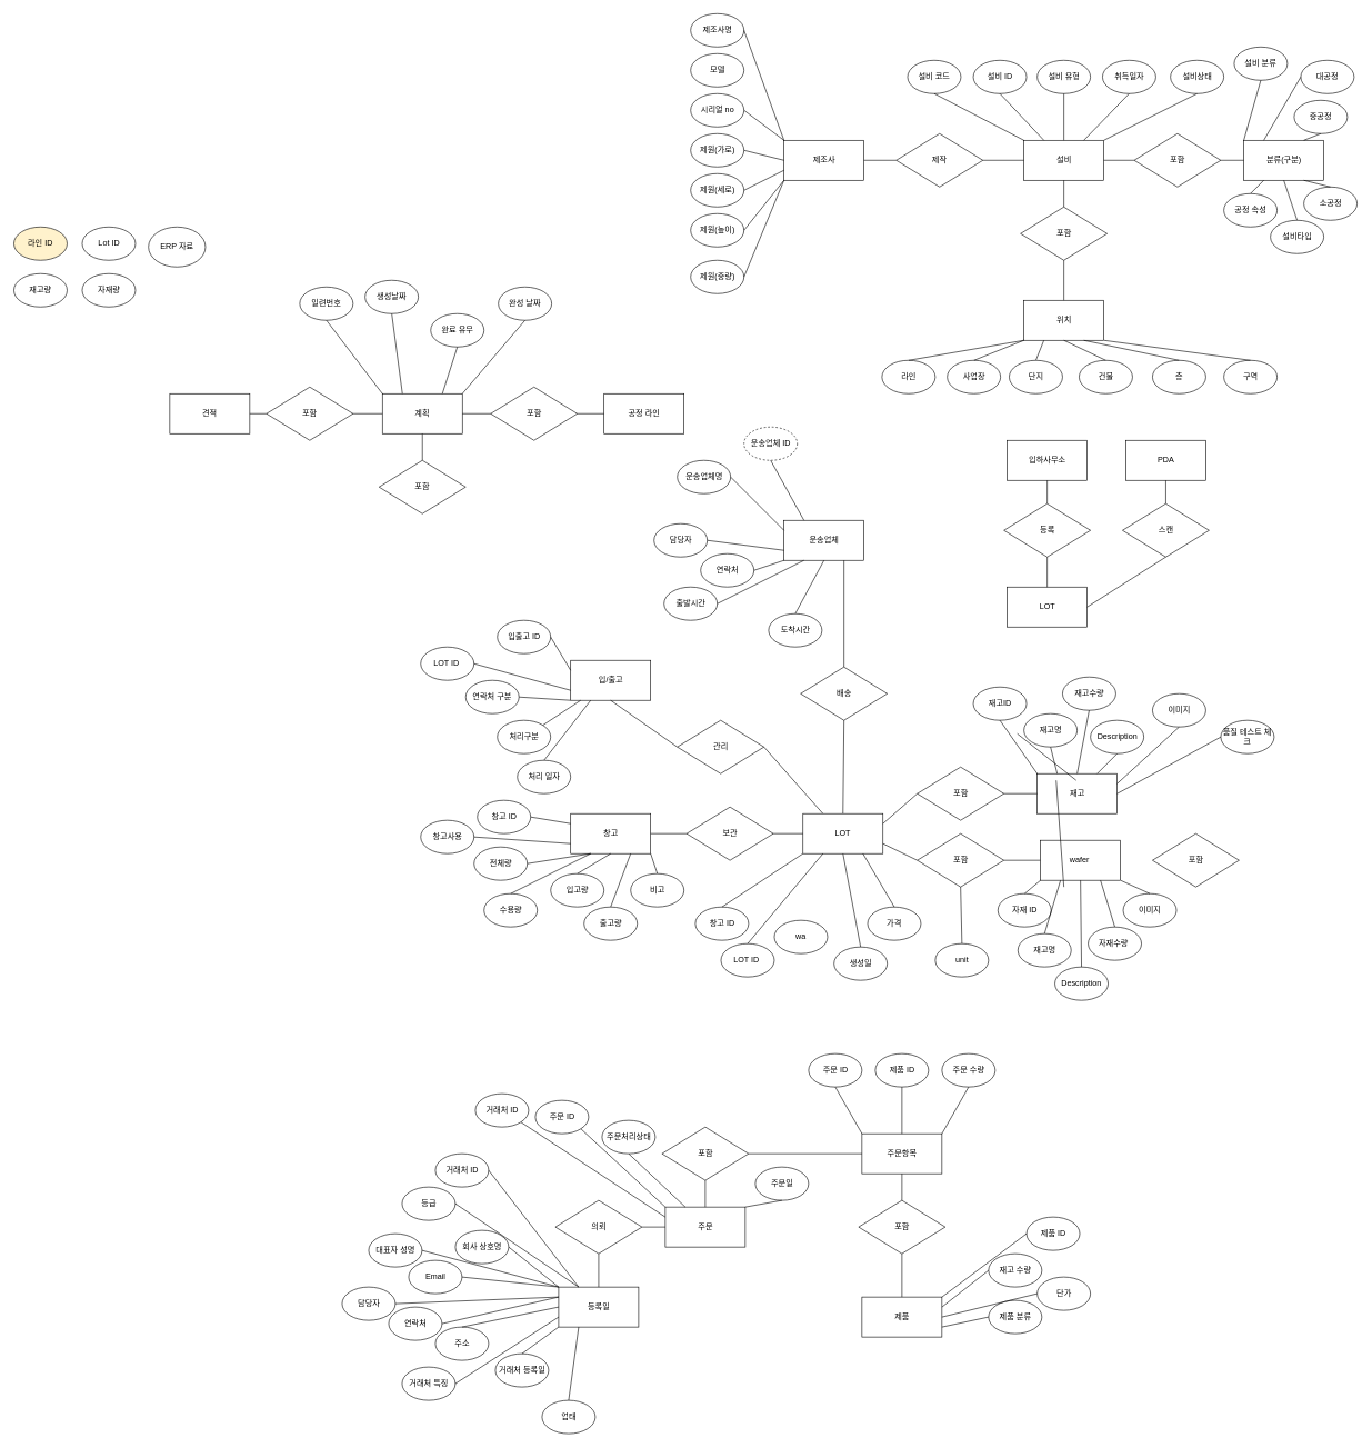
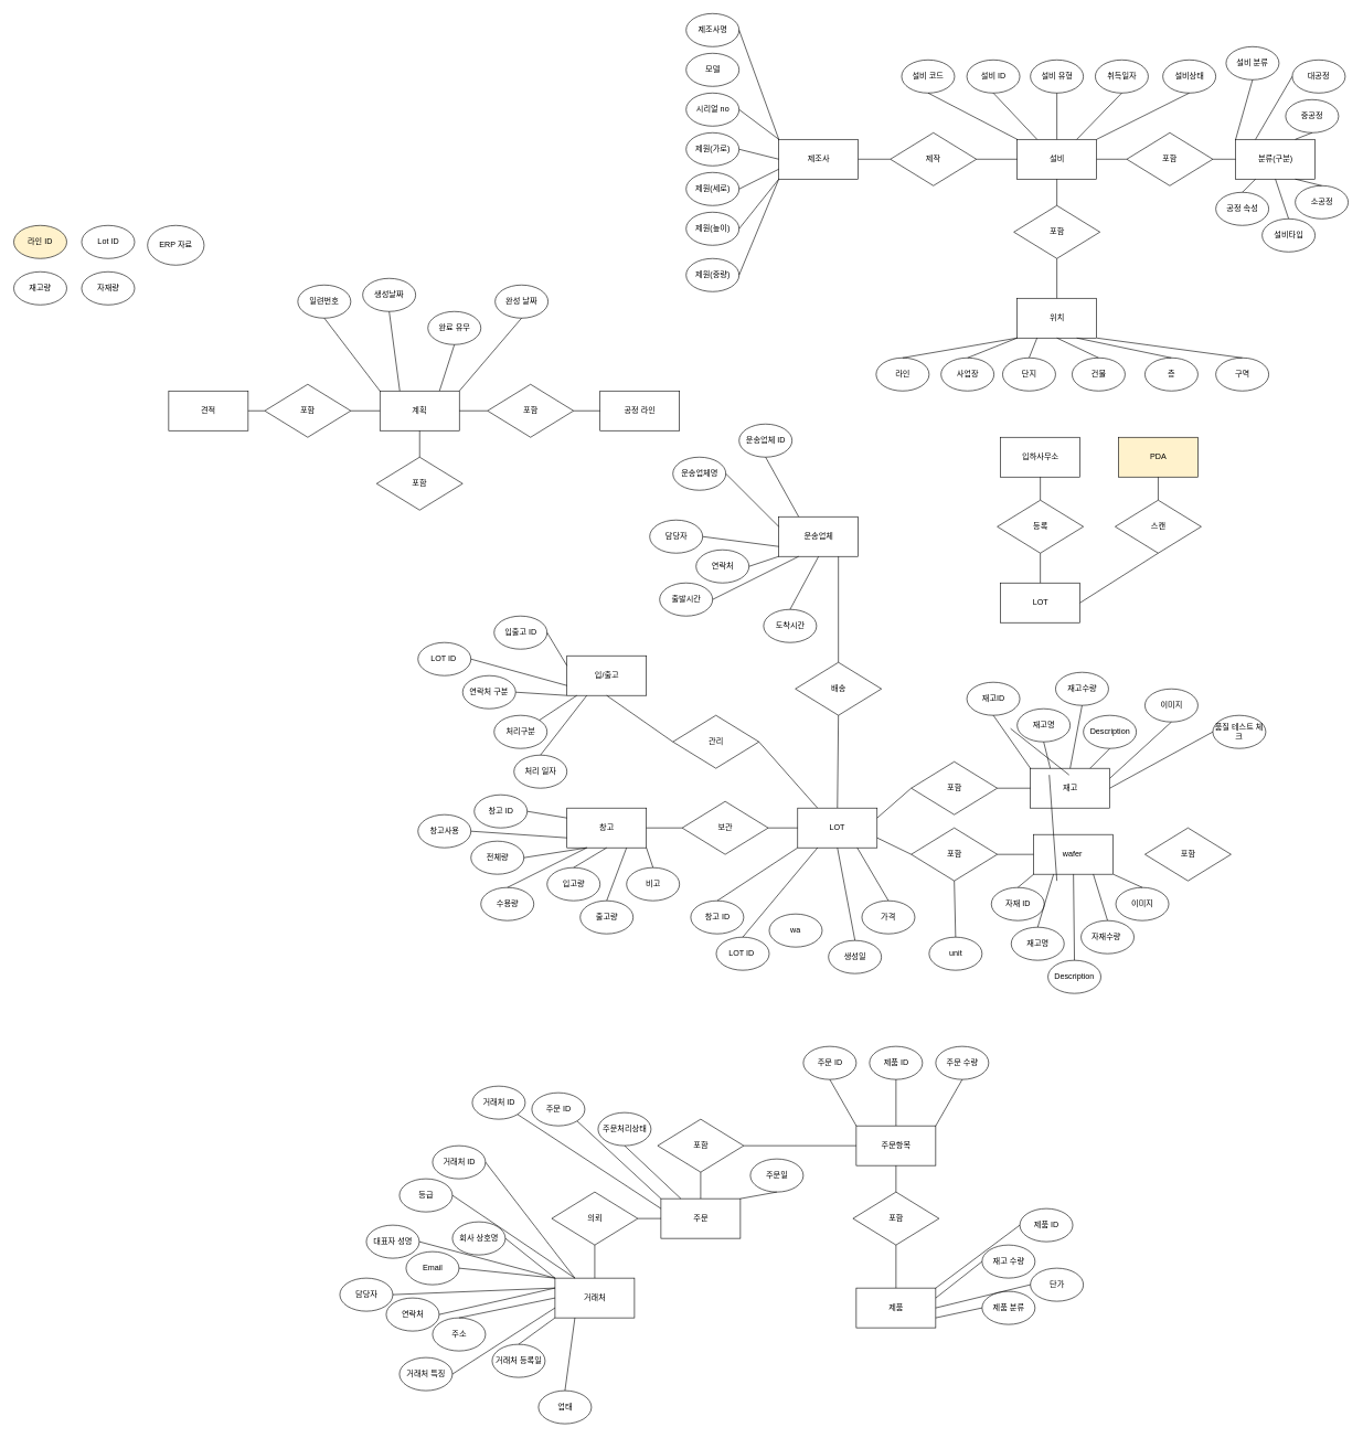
- <mxCell id="36" value="운송업체 ID" style="ellipse;whiteSpace=wrap;html=1;dashed=1;" vertex="1" parent="1"><mxGeometry x="1115.5" y="640" width="80" height="50" as="geometry" /></mxCell>
+ <mxCell id="36" value="운송업체 ID" style="ellipse;whiteSpace=wrap;html=1;" vertex="1" parent="1"><mxGeometry x="1115.5" y="640" width="80" height="50" as="geometry" /></mxCell>
- <mxCell id="157" value="PDA" style="rounded=0;whiteSpace=wrap;html=1;" vertex="1" parent="1"><mxGeometry x="1688.5" y="660" width="120" height="60" as="geometry" /></mxCell>
+ <mxCell id="157" value="PDA" style="rounded=0;whiteSpace=wrap;html=1;fillColor=#fff2cc;" vertex="1" parent="1"><mxGeometry x="1688.5" y="660" width="120" height="60" as="geometry" /></mxCell>
- <mxCell id="5" value="등록일" style="rounded=0;whiteSpace=wrap;html=1;" vertex="1" parent="1"><mxGeometry x="837.5" y="1930" width="120" height="60" as="geometry" /></mxCell>
+ <mxCell id="5" value="거래처" style="rounded=0;whiteSpace=wrap;html=1;" vertex="1" parent="1"><mxGeometry x="837.5" y="1930" width="120" height="60" as="geometry" /></mxCell>
